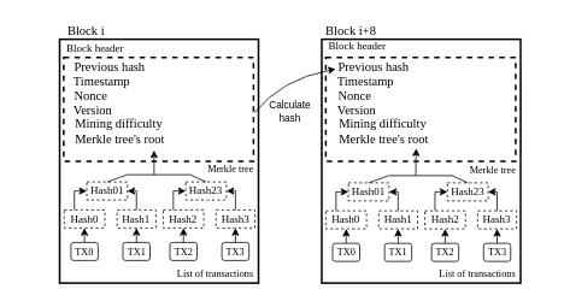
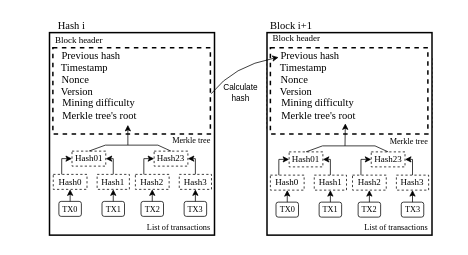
- <mxCell id="2" value="Block i" style="text;html=1;strokeColor=none;fillColor=none;align=center;verticalAlign=middle;whiteSpace=wrap;rounded=0;fontSize=14;fontFamily=Times New Roman;" parent="1" vertex="1"><mxGeometry x="20" y="20" width="150" height="30" as="geometry" /></mxCell>
+ <mxCell id="2" value="Hash i" style="text;html=1;strokeColor=none;fillColor=none;align=center;verticalAlign=middle;whiteSpace=wrap;rounded=0;fontSize=14;fontFamily=Times New Roman;" parent="1" vertex="1"><mxGeometry x="20" y="20" width="150" height="30" as="geometry" /></mxCell>
- <mxCell id="3" value="Block i+8" style="text;html=1;strokeColor=none;fillColor=none;align=center;verticalAlign=middle;whiteSpace=wrap;rounded=0;fontSize=14;fontFamily=Times New Roman;" parent="1" vertex="1"><mxGeometry x="313" y="20" width="150" height="30" as="geometry" /></mxCell>
+ <mxCell id="3" value="Block i+1" style="text;html=1;strokeColor=none;fillColor=none;align=center;verticalAlign=middle;whiteSpace=wrap;rounded=0;fontSize=14;fontFamily=Times New Roman;" parent="1" vertex="1"><mxGeometry x="313" y="20" width="150" height="30" as="geometry" /></mxCell>
